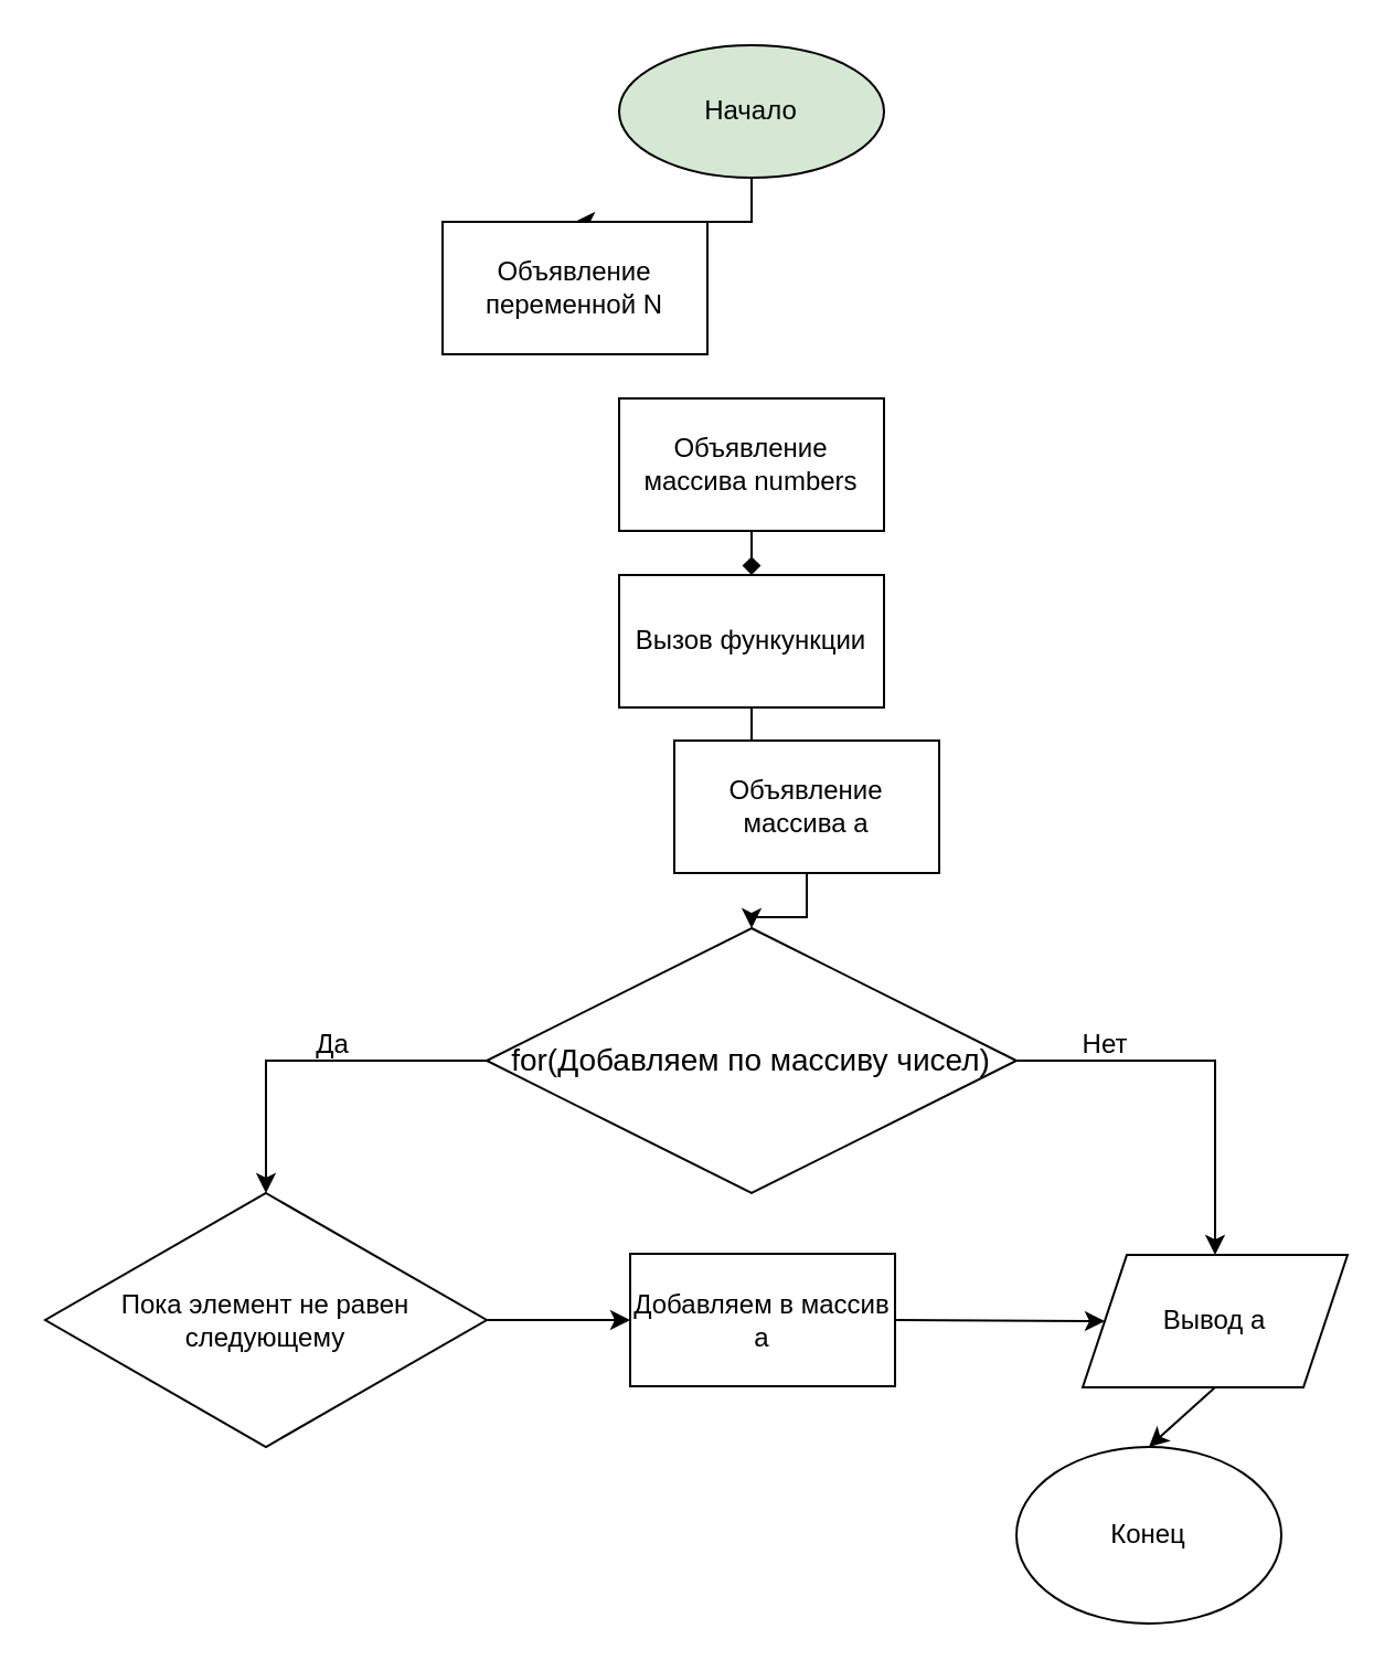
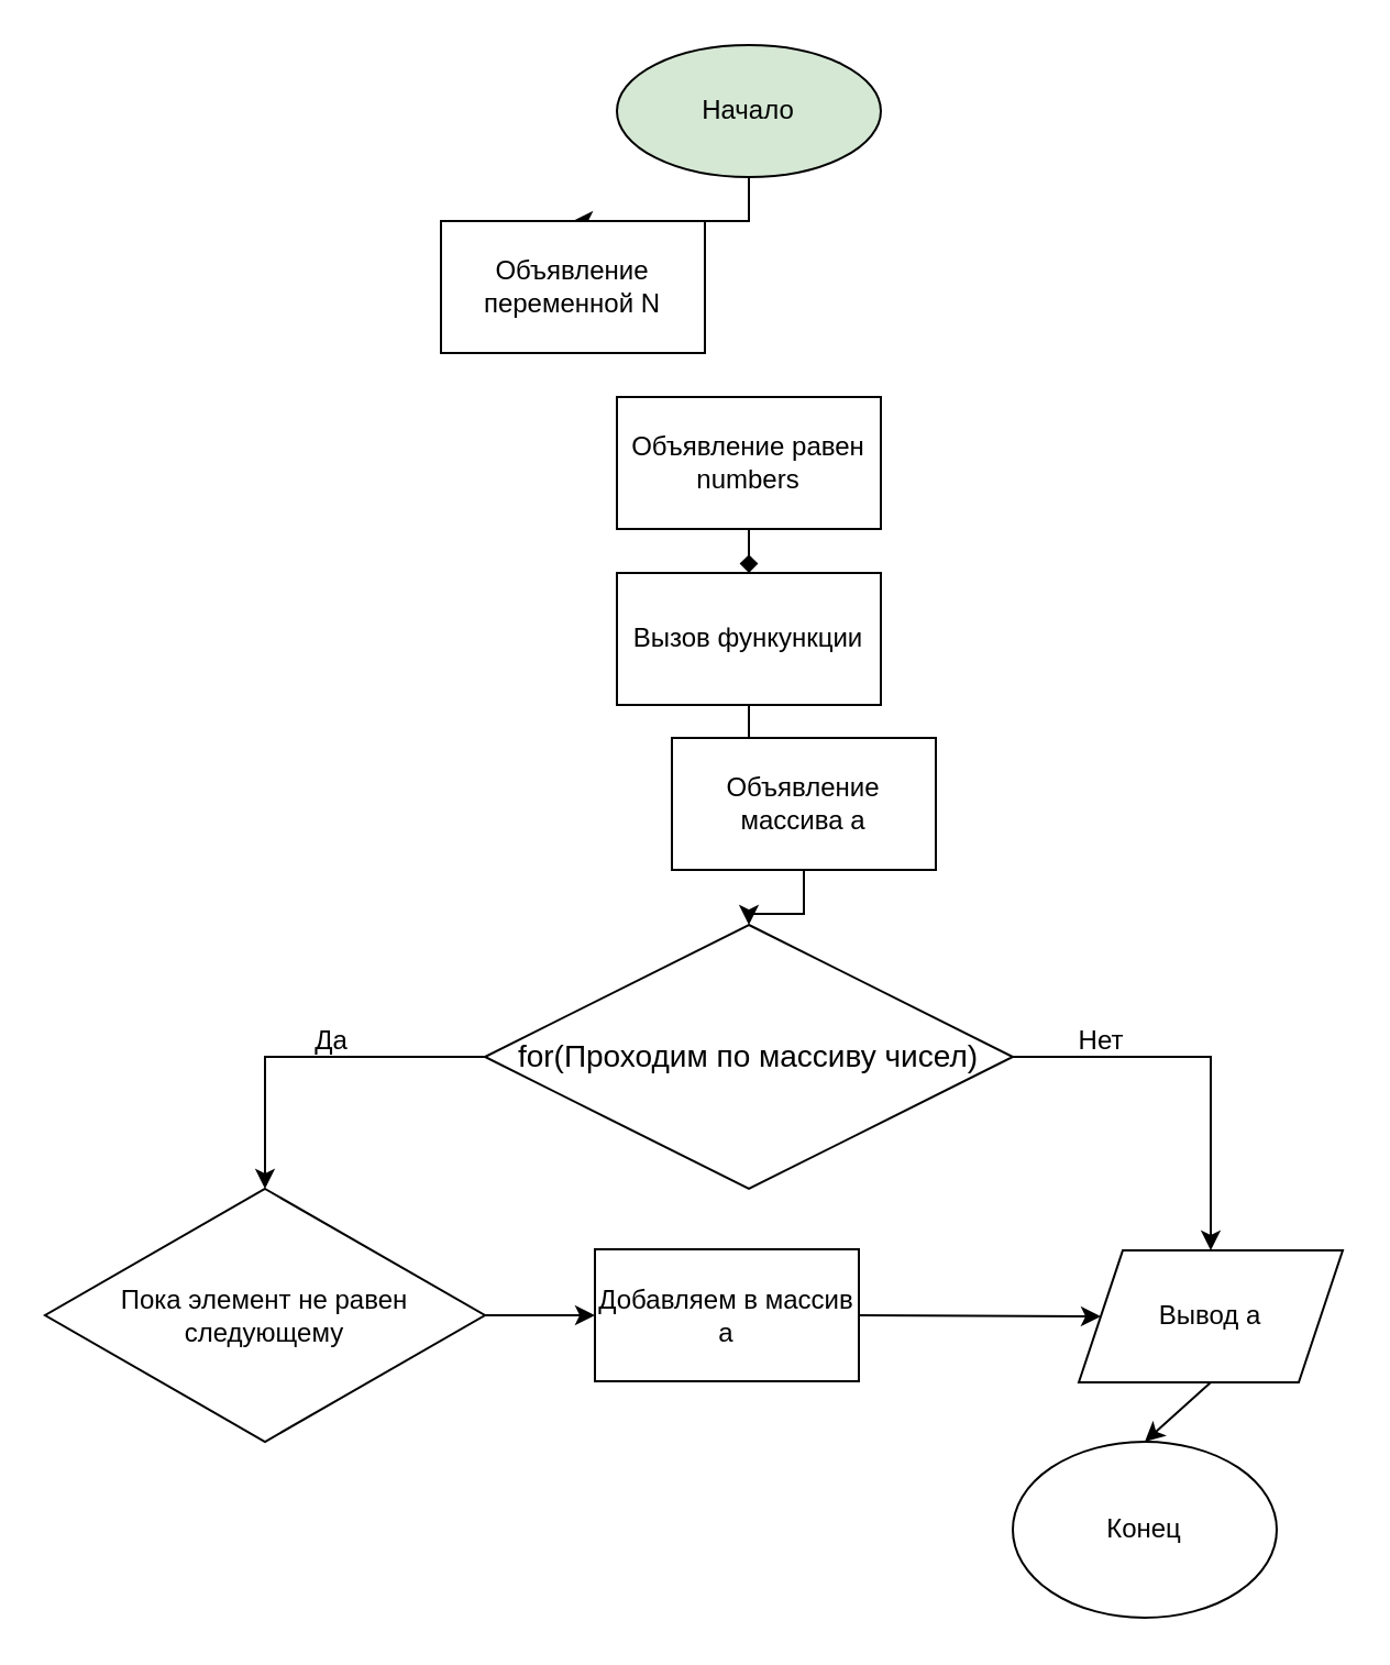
- <mxCell id="6" value="Объявление массива numbers" style="rounded=0;whiteSpace=wrap;html=1;" vertex="1" parent="1"><mxGeometry x="280" y="180" width="120" height="60" as="geometry" /></mxCell>
+ <mxCell id="6" value="Объявление равен numbers" style="rounded=0;whiteSpace=wrap;html=1;" vertex="1" parent="1"><mxGeometry x="280" y="180" width="120" height="60" as="geometry" /></mxCell>
- <mxCell id="11" value="&lt;font style=&quot;font-size: 14px;&quot;&gt;for(Добавляем по массиву чисел)&lt;/font&gt;" style="rhombus;whiteSpace=wrap;html=1;" vertex="1" parent="1"><mxGeometry x="220" y="420" width="240" height="120" as="geometry" /></mxCell>
+ <mxCell id="11" value="&lt;font style=&quot;font-size: 14px;&quot;&gt;for(Проходим по массиву чисел)&lt;/font&gt;" style="rhombus;whiteSpace=wrap;html=1;" vertex="1" parent="1"><mxGeometry x="220" y="420" width="240" height="120" as="geometry" /></mxCell>
- <mxCell id="13" value="Добавляем в массив a" style="rounded=0;whiteSpace=wrap;html=1;" vertex="1" parent="1"><mxGeometry x="285" y="567.5" width="120" height="60" as="geometry" /></mxCell>
+ <mxCell id="13" value="Добавляем в массив a" style="rounded=0;whiteSpace=wrap;html=1;" vertex="1" parent="1"><mxGeometry x="270" y="567.5" width="120" height="60" as="geometry" /></mxCell>
